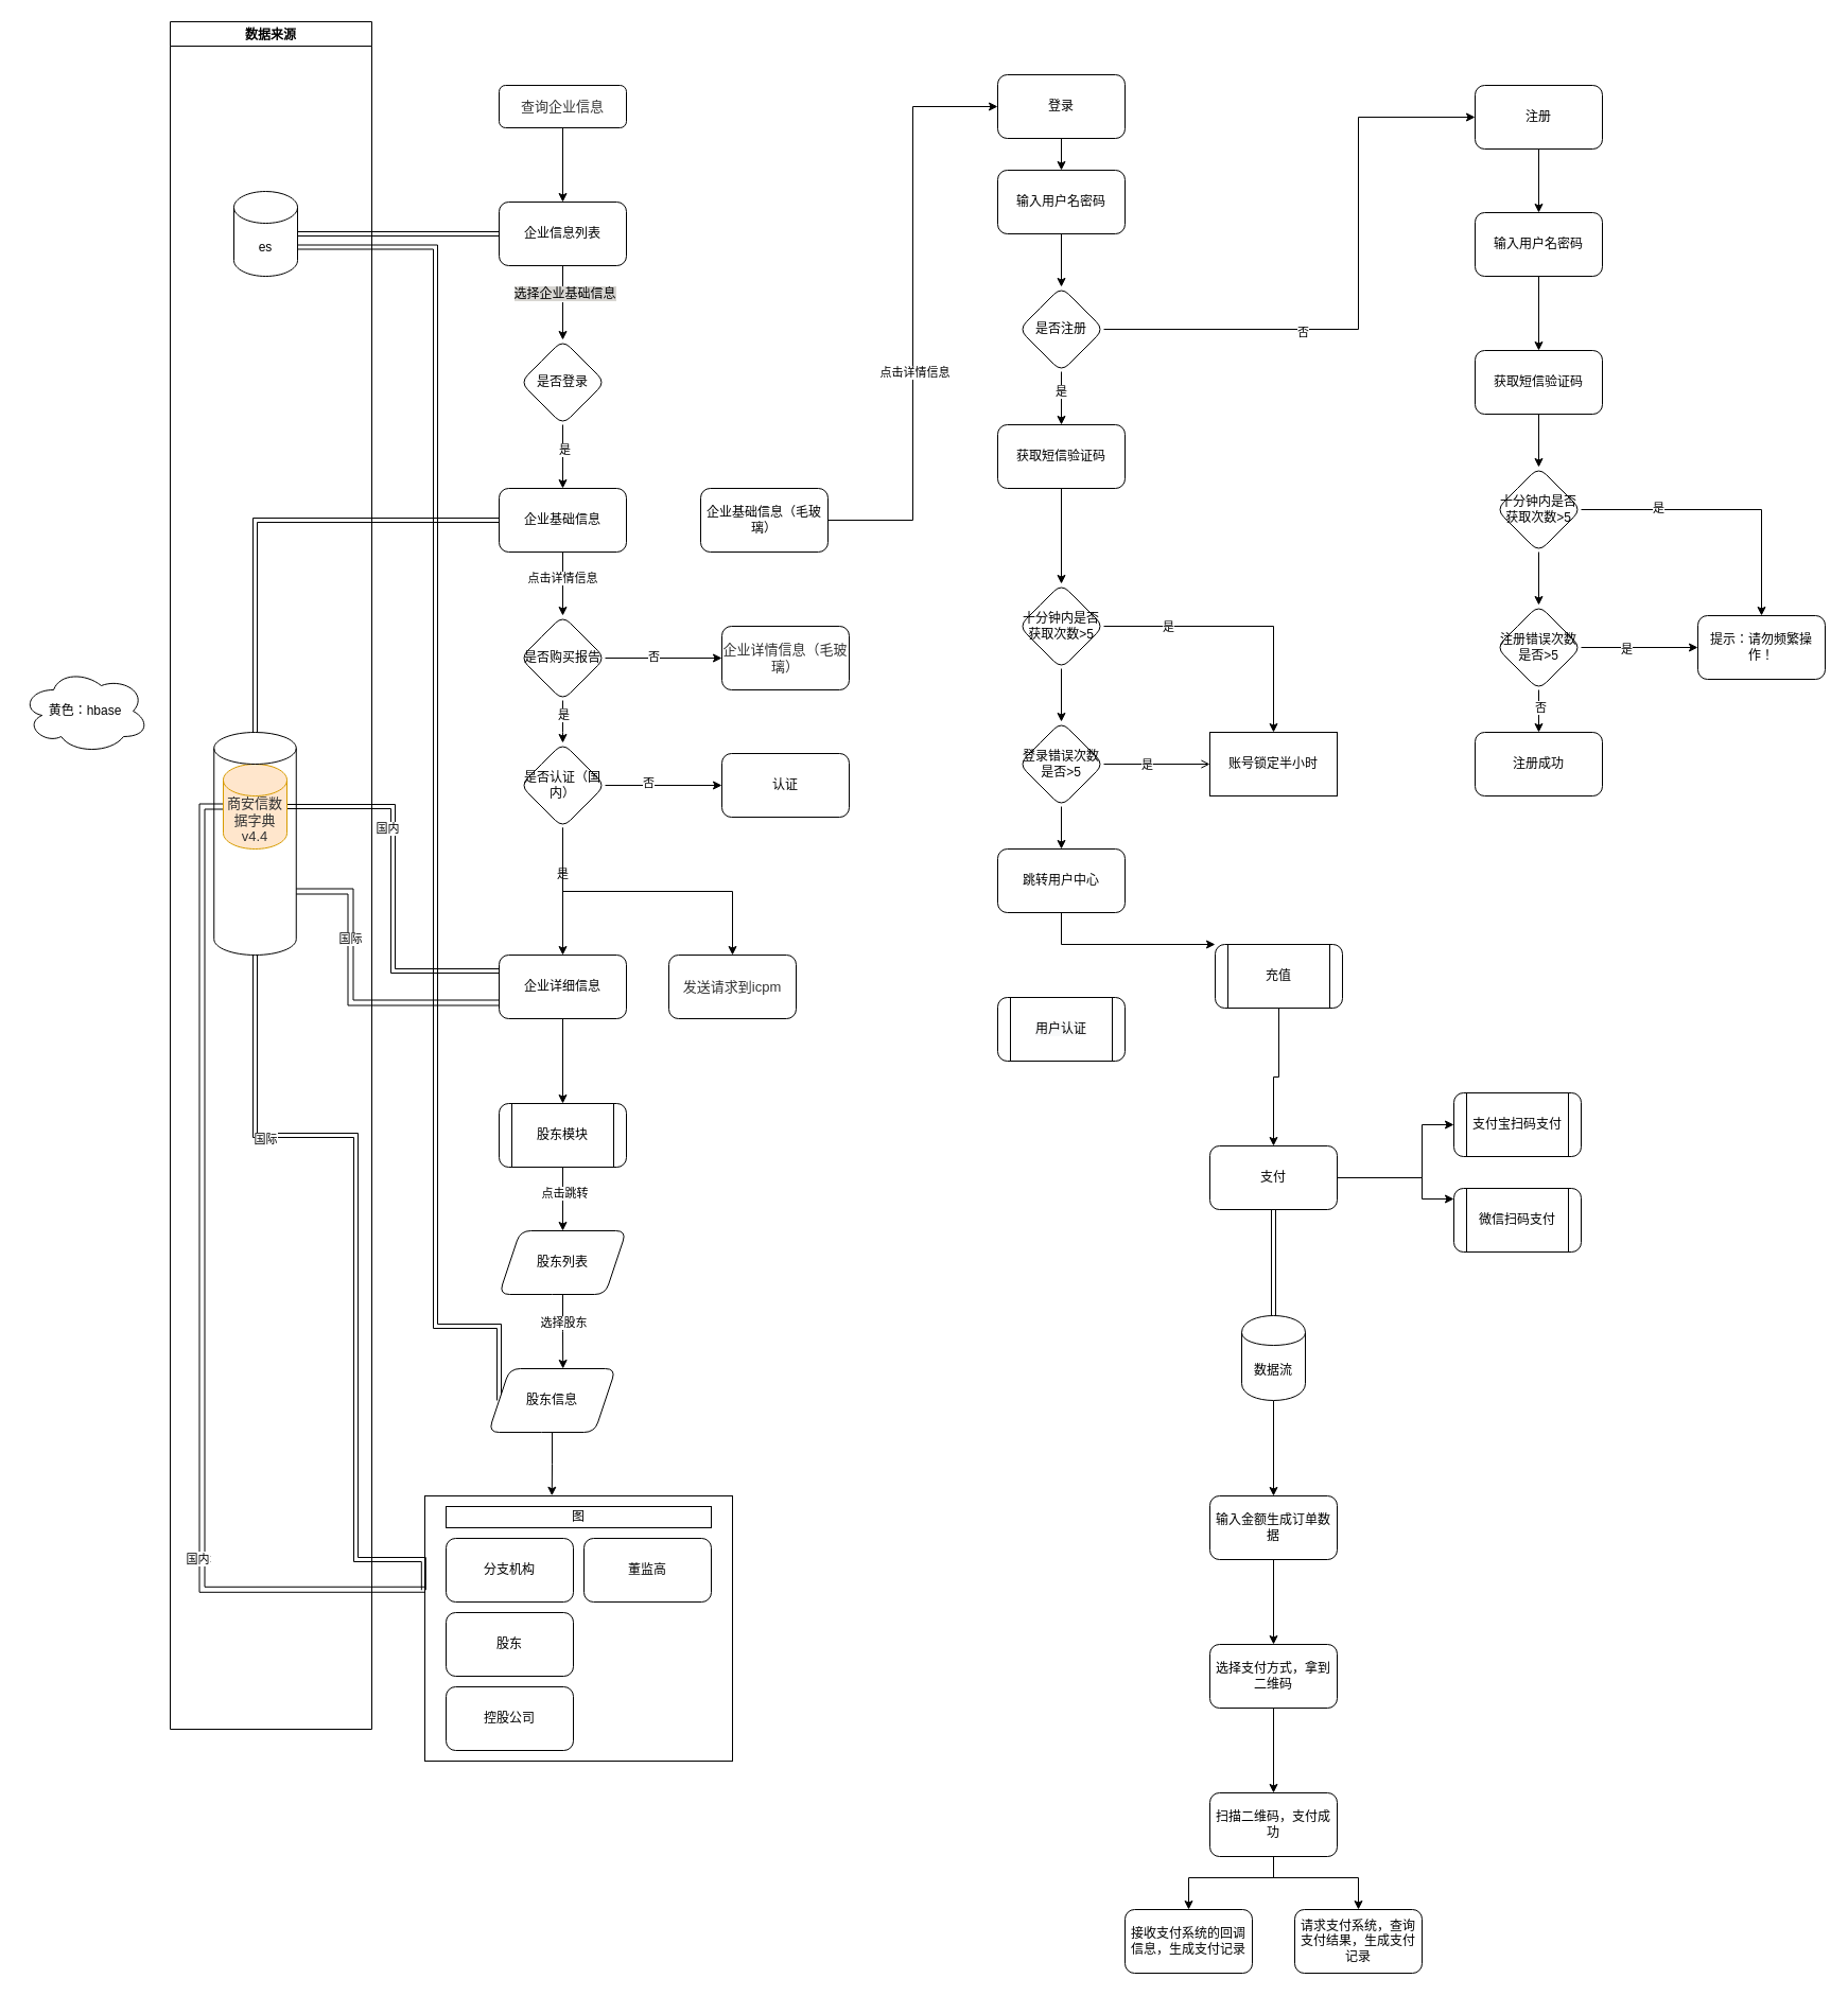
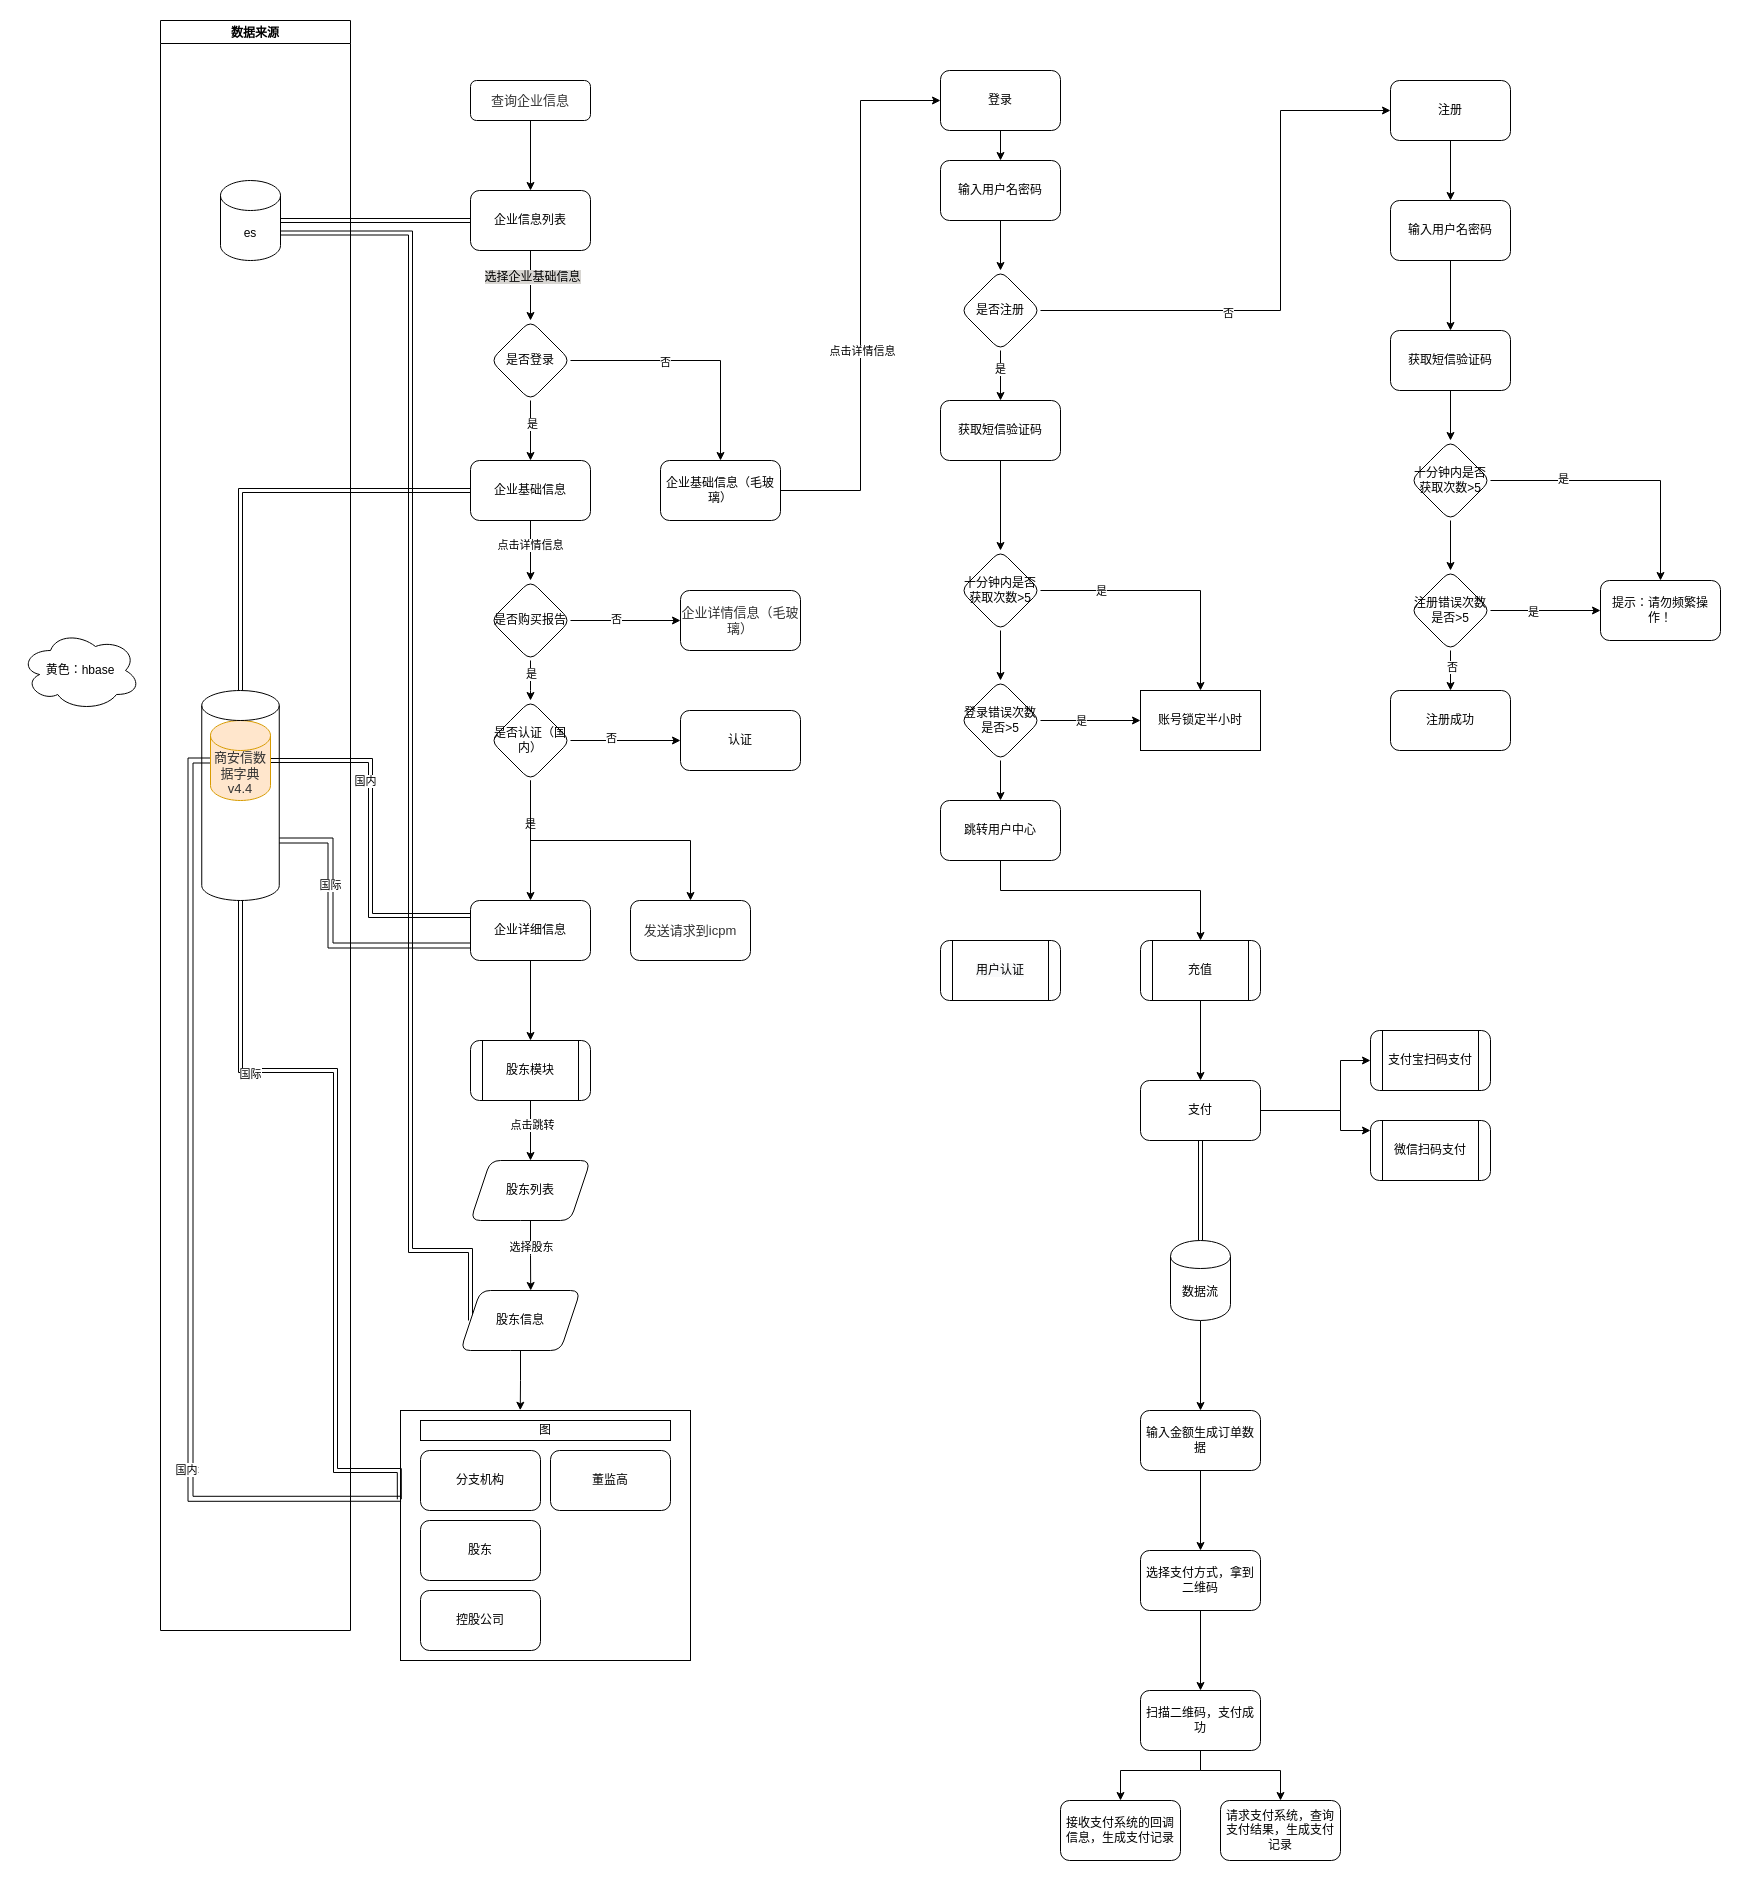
+ <mxCell id="10" value="" style="edgeStyle=orthogonalEdgeStyle;rounded=0;orthogonalLoop=1;jettySize=auto;html=1;" parent="1" source="12" target="19" edge="1"><mxGeometry relative="1" as="geometry" /></mxCell>
+ <mxCell id="11" value="否" style="edgeLabel;html=1;align=center;verticalAlign=middle;resizable=0;points=[];" parent="10" vertex="1" connectable="0"><mxGeometry x="-0.248" y="-1" relative="1" as="geometry"><mxPoint as="offset" /></mxGeometry></mxCell>
- <mxCell id="68" value="" style="edgeStyle=orthogonalEdgeStyle;rounded=0;orthogonalLoop=1;jettySize=auto;html=1;endArrow=open;" parent="1" source="70" target="73" edge="1"><mxGeometry relative="1" as="geometry" /></mxCell>
+ <mxCell id="68" value="" style="edgeStyle=orthogonalEdgeStyle;rounded=0;orthogonalLoop=1;jettySize=auto;html=1;" parent="1" source="70" target="73" edge="1"><mxGeometry relative="1" as="geometry" /></mxCell>
- <mxCell id="106" value="充值" style="shape=process;whiteSpace=wrap;html=1;backgroundOutline=1;rounded=1;" parent="1" vertex="1"><mxGeometry x="1145" y="890" width="120" height="60" as="geometry" /></mxCell>
+ <mxCell id="106" value="充值" style="shape=process;whiteSpace=wrap;html=1;backgroundOutline=1;rounded=1;" parent="1" vertex="1"><mxGeometry x="1140" y="940" width="120" height="60" as="geometry" /></mxCell>
